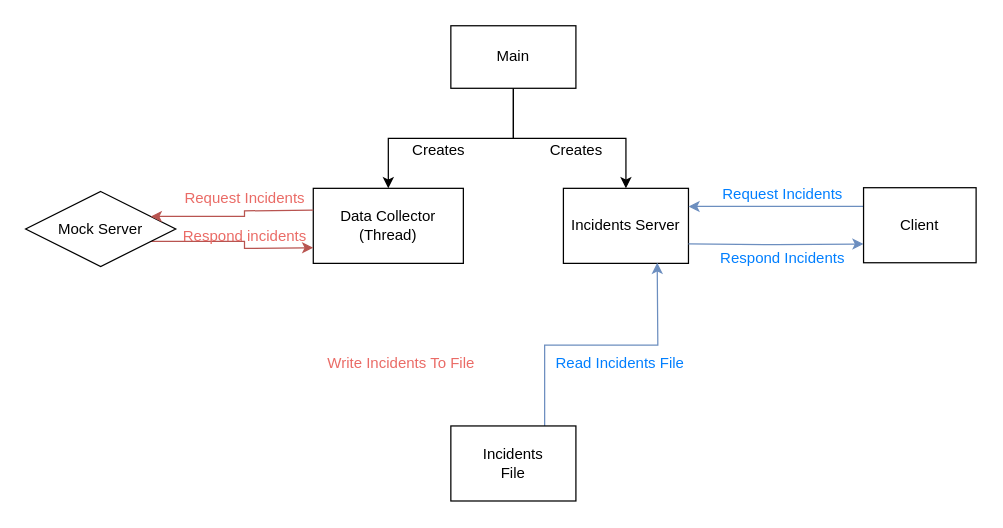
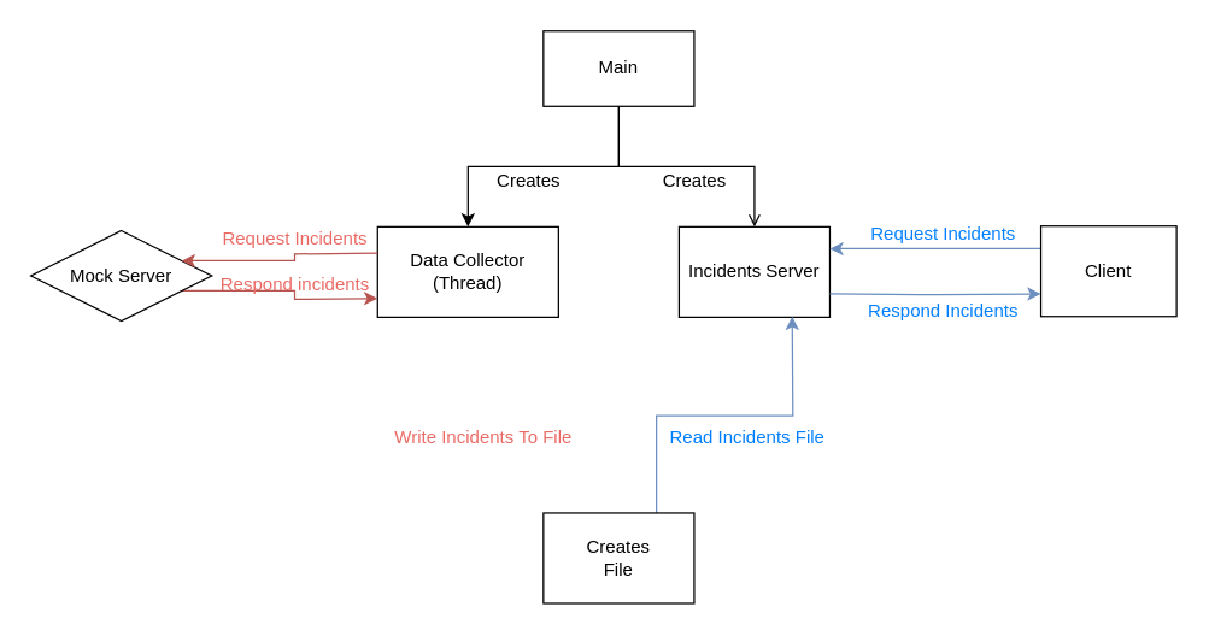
- <mxCell id="18" style="edgeStyle=orthogonalEdgeStyle;rounded=0;orthogonalLoop=1;jettySize=auto;html=1;entryX=0.5;entryY=0;entryDx=0;entryDy=0;fontColor=#EA6B66;" parent="1" source="20" target="3" edge="1"><mxGeometry relative="1" as="geometry" /></mxCell>
+ <mxCell id="18" style="edgeStyle=orthogonalEdgeStyle;rounded=0;orthogonalLoop=1;jettySize=auto;html=1;entryX=0.5;entryY=0;entryDx=0;entryDy=0;fontColor=#EA6B66;endArrow=open;" parent="1" source="20" target="3" edge="1"><mxGeometry relative="1" as="geometry" /></mxCell>
- <mxCell id="10" value="Incidents&lt;br&gt;File" style="rounded=0;whiteSpace=wrap;html=1;" parent="1" vertex="1"><mxGeometry x="360" y="340" width="100" height="60" as="geometry" /></mxCell>
+ <mxCell id="10" value="Creates&lt;br&gt;File" style="rounded=0;whiteSpace=wrap;html=1;" parent="1" vertex="1"><mxGeometry x="360" y="340" width="100" height="60" as="geometry" /></mxCell>
